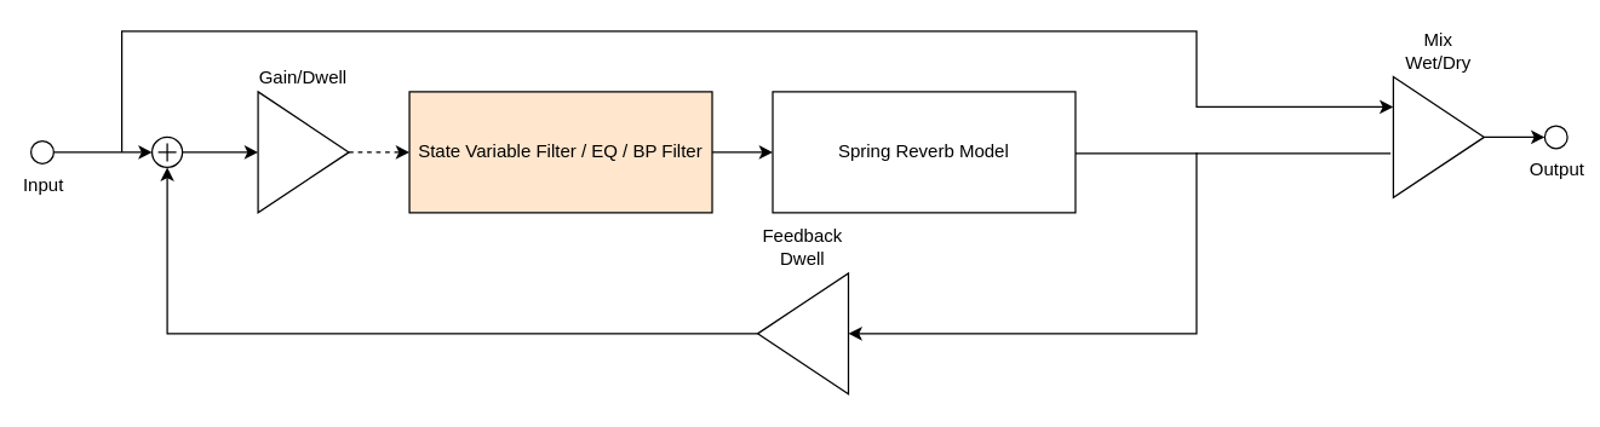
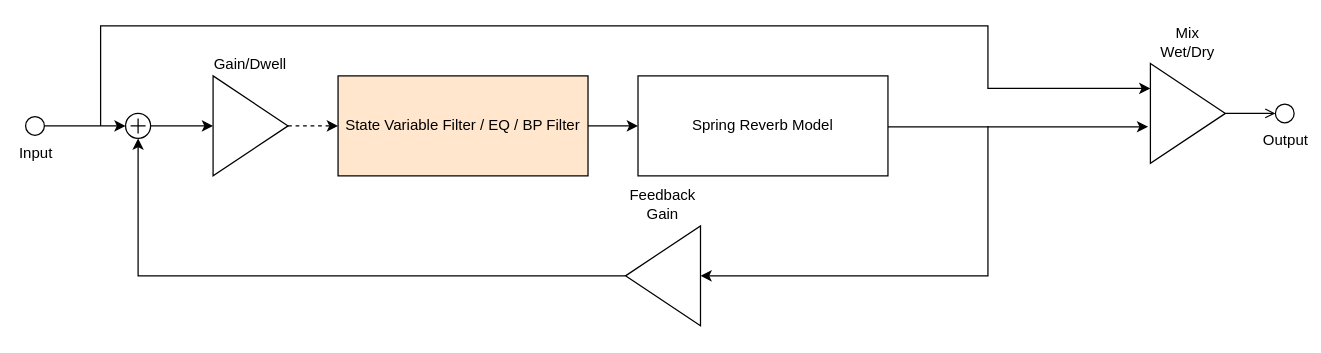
- <mxCell id="9" style="edgeStyle=orthogonalEdgeStyle;rounded=0;orthogonalLoop=1;jettySize=auto;html=1;exitX=1;exitY=0.5;exitDx=0;exitDy=0;entryX=0;entryY=0.5;entryDx=0;entryDy=0;" edge="1" parent="1" source="10" target="14"><mxGeometry relative="1" as="geometry" /></mxCell>
+ <mxCell id="9" style="edgeStyle=orthogonalEdgeStyle;rounded=0;orthogonalLoop=1;jettySize=auto;html=1;exitX=1;exitY=0.5;exitDx=0;exitDy=0;entryX=0;entryY=0.5;entryDx=0;entryDy=0;endArrow=open;" edge="1" parent="1" source="10" target="14"><mxGeometry relative="1" as="geometry" /></mxCell>
- <mxCell id="2" style="edgeStyle=orthogonalEdgeStyle;rounded=0;orthogonalLoop=1;jettySize=auto;html=1;entryX=-0.03;entryY=0.634;entryDx=0;entryDy=0;entryPerimeter=0;endArrow=none;" edge="1" parent="1" source="4" target="10"><mxGeometry relative="1" as="geometry"><Array as="points"><mxPoint x="918" y="100" /></Array></mxGeometry></mxCell>
+ <mxCell id="2" style="edgeStyle=orthogonalEdgeStyle;rounded=0;orthogonalLoop=1;jettySize=auto;html=1;entryX=-0.03;entryY=0.634;entryDx=0;entryDy=0;entryPerimeter=0;" edge="1" parent="1" source="4" target="10"><mxGeometry relative="1" as="geometry"><Array as="points"><mxPoint x="918" y="100" /></Array></mxGeometry></mxCell>
- <mxCell id="16" value="&lt;div&gt;Feedback Dwell&lt;/div&gt;" style="triangle;whiteSpace=wrap;html=1;labelPosition=center;verticalLabelPosition=top;align=center;verticalAlign=bottom;direction=west;" vertex="1" parent="1"><mxGeometry x="500" y="180" width="60" height="80" as="geometry" /></mxCell>
+ <mxCell id="16" value="&lt;div&gt;Feedback Gain&lt;/div&gt;" style="triangle;whiteSpace=wrap;html=1;labelPosition=center;verticalLabelPosition=top;align=center;verticalAlign=bottom;direction=west;" vertex="1" parent="1"><mxGeometry x="500" y="180" width="60" height="80" as="geometry" /></mxCell>
